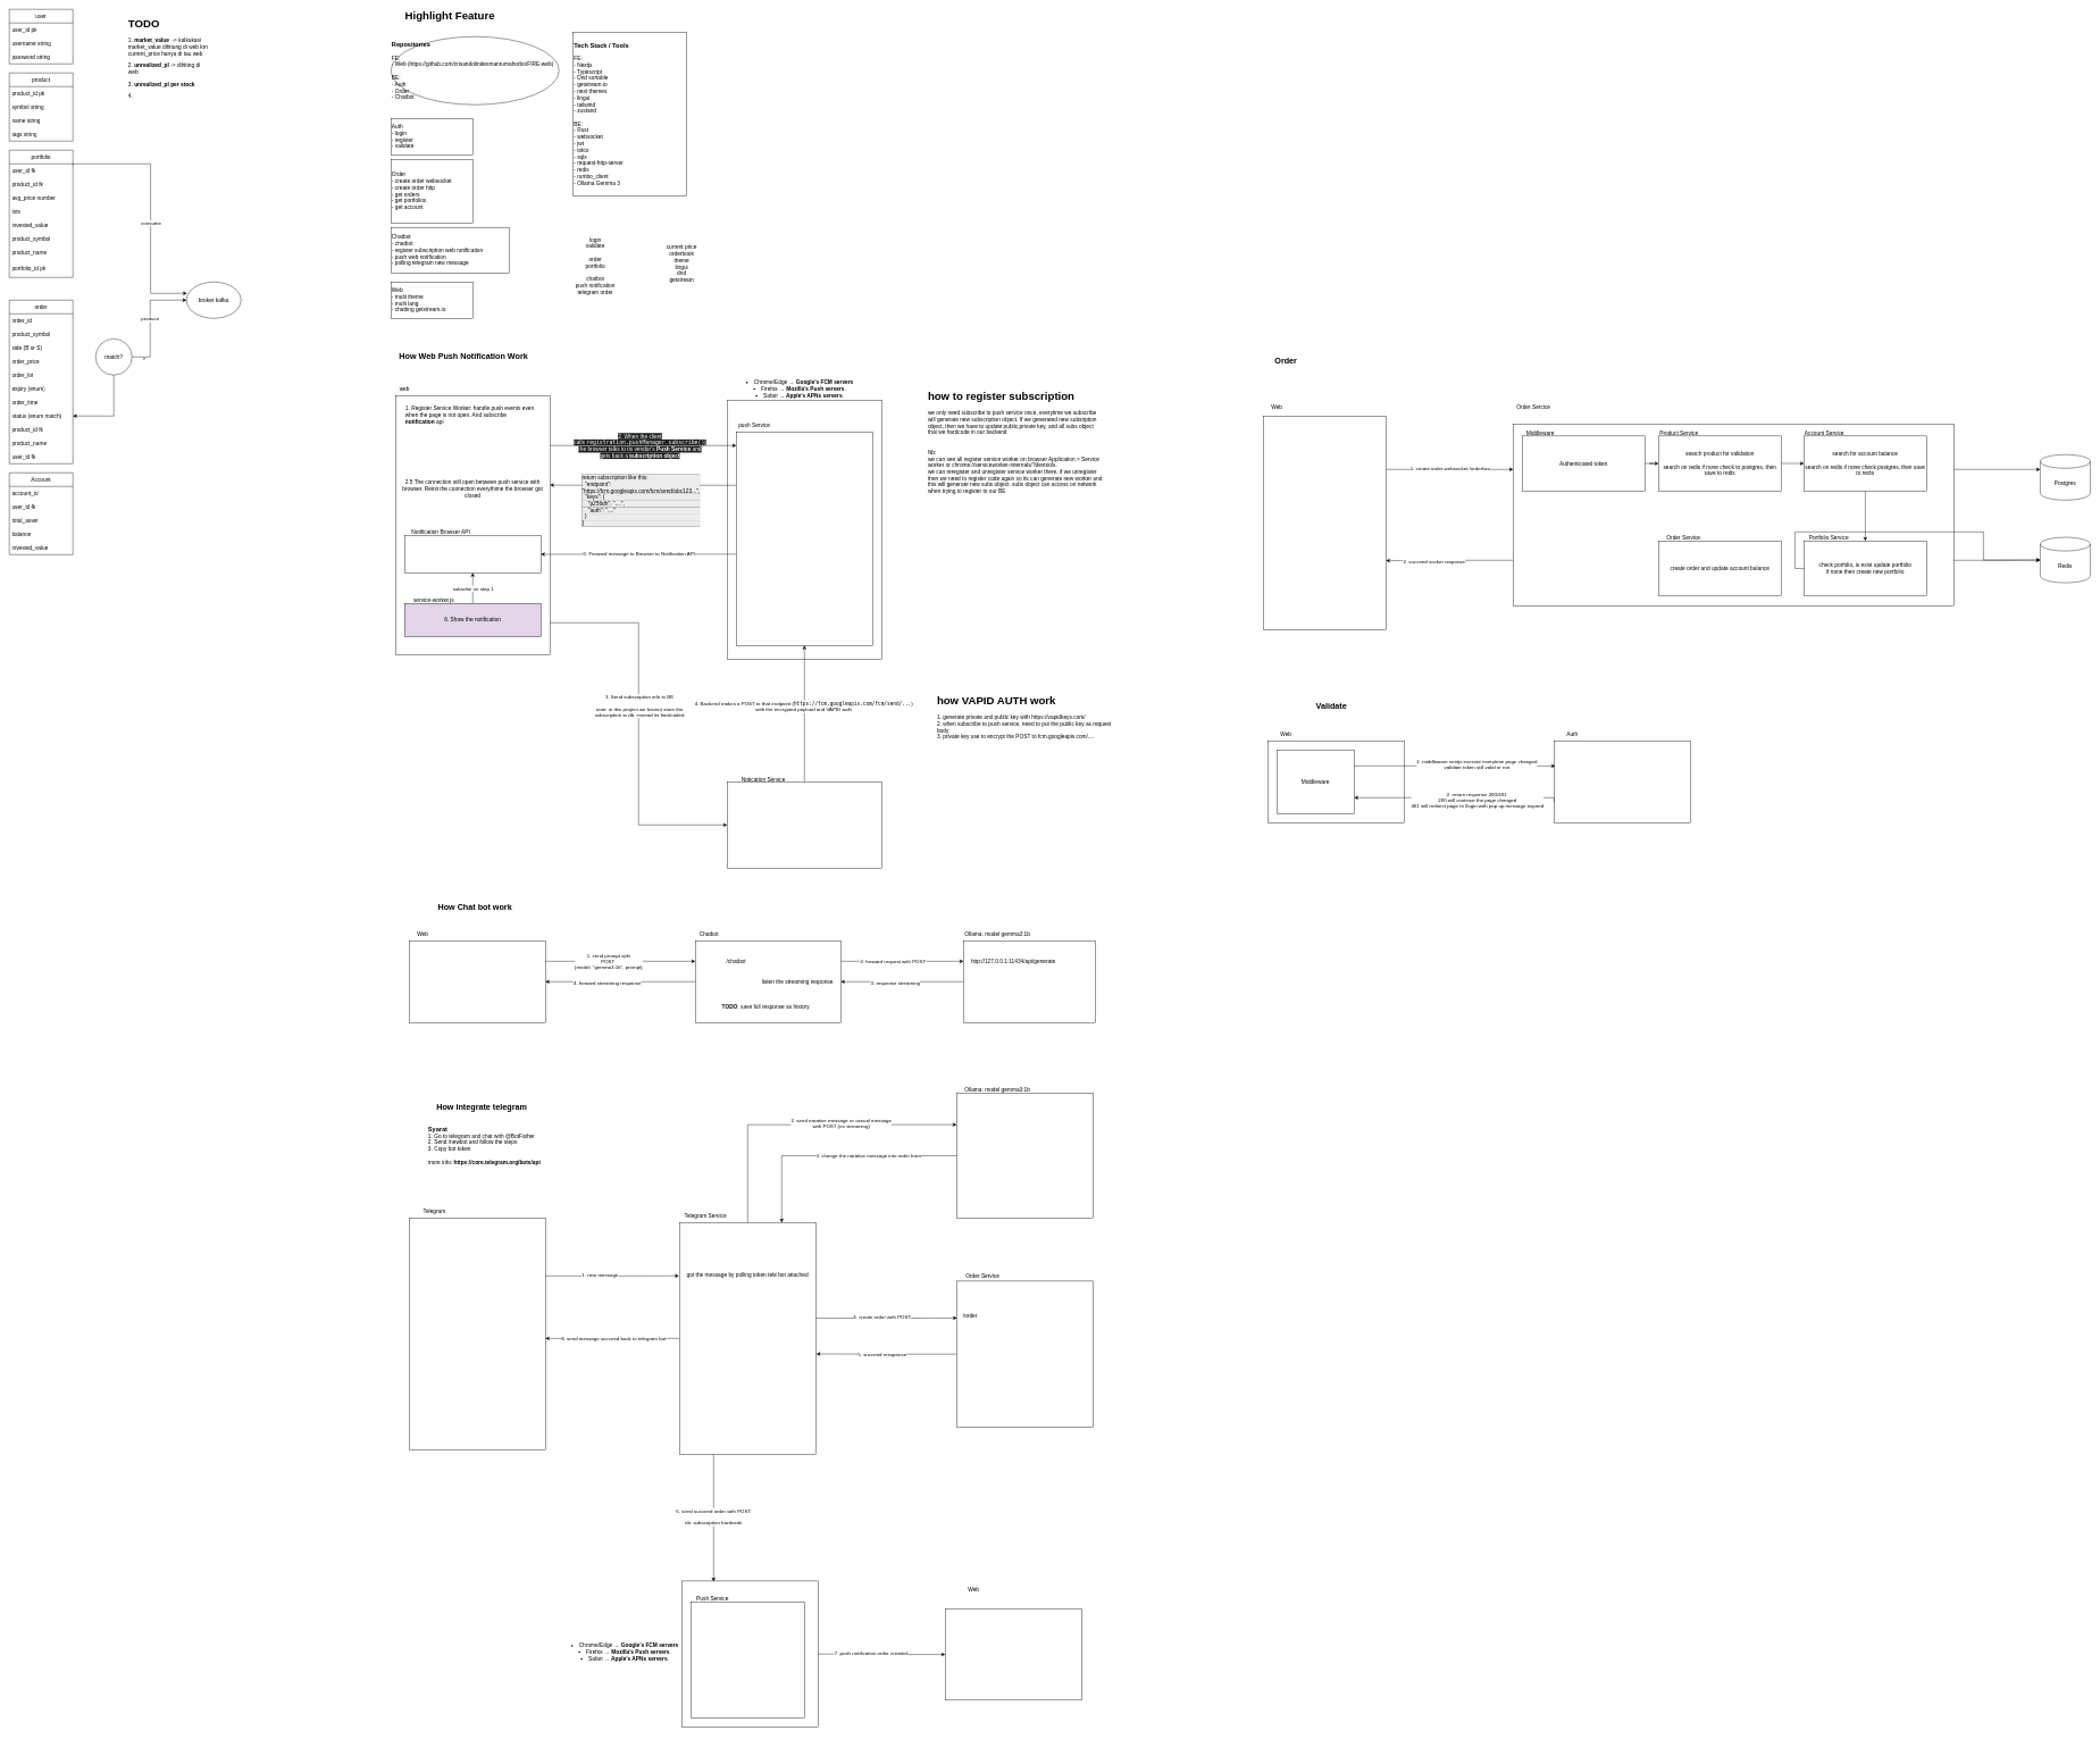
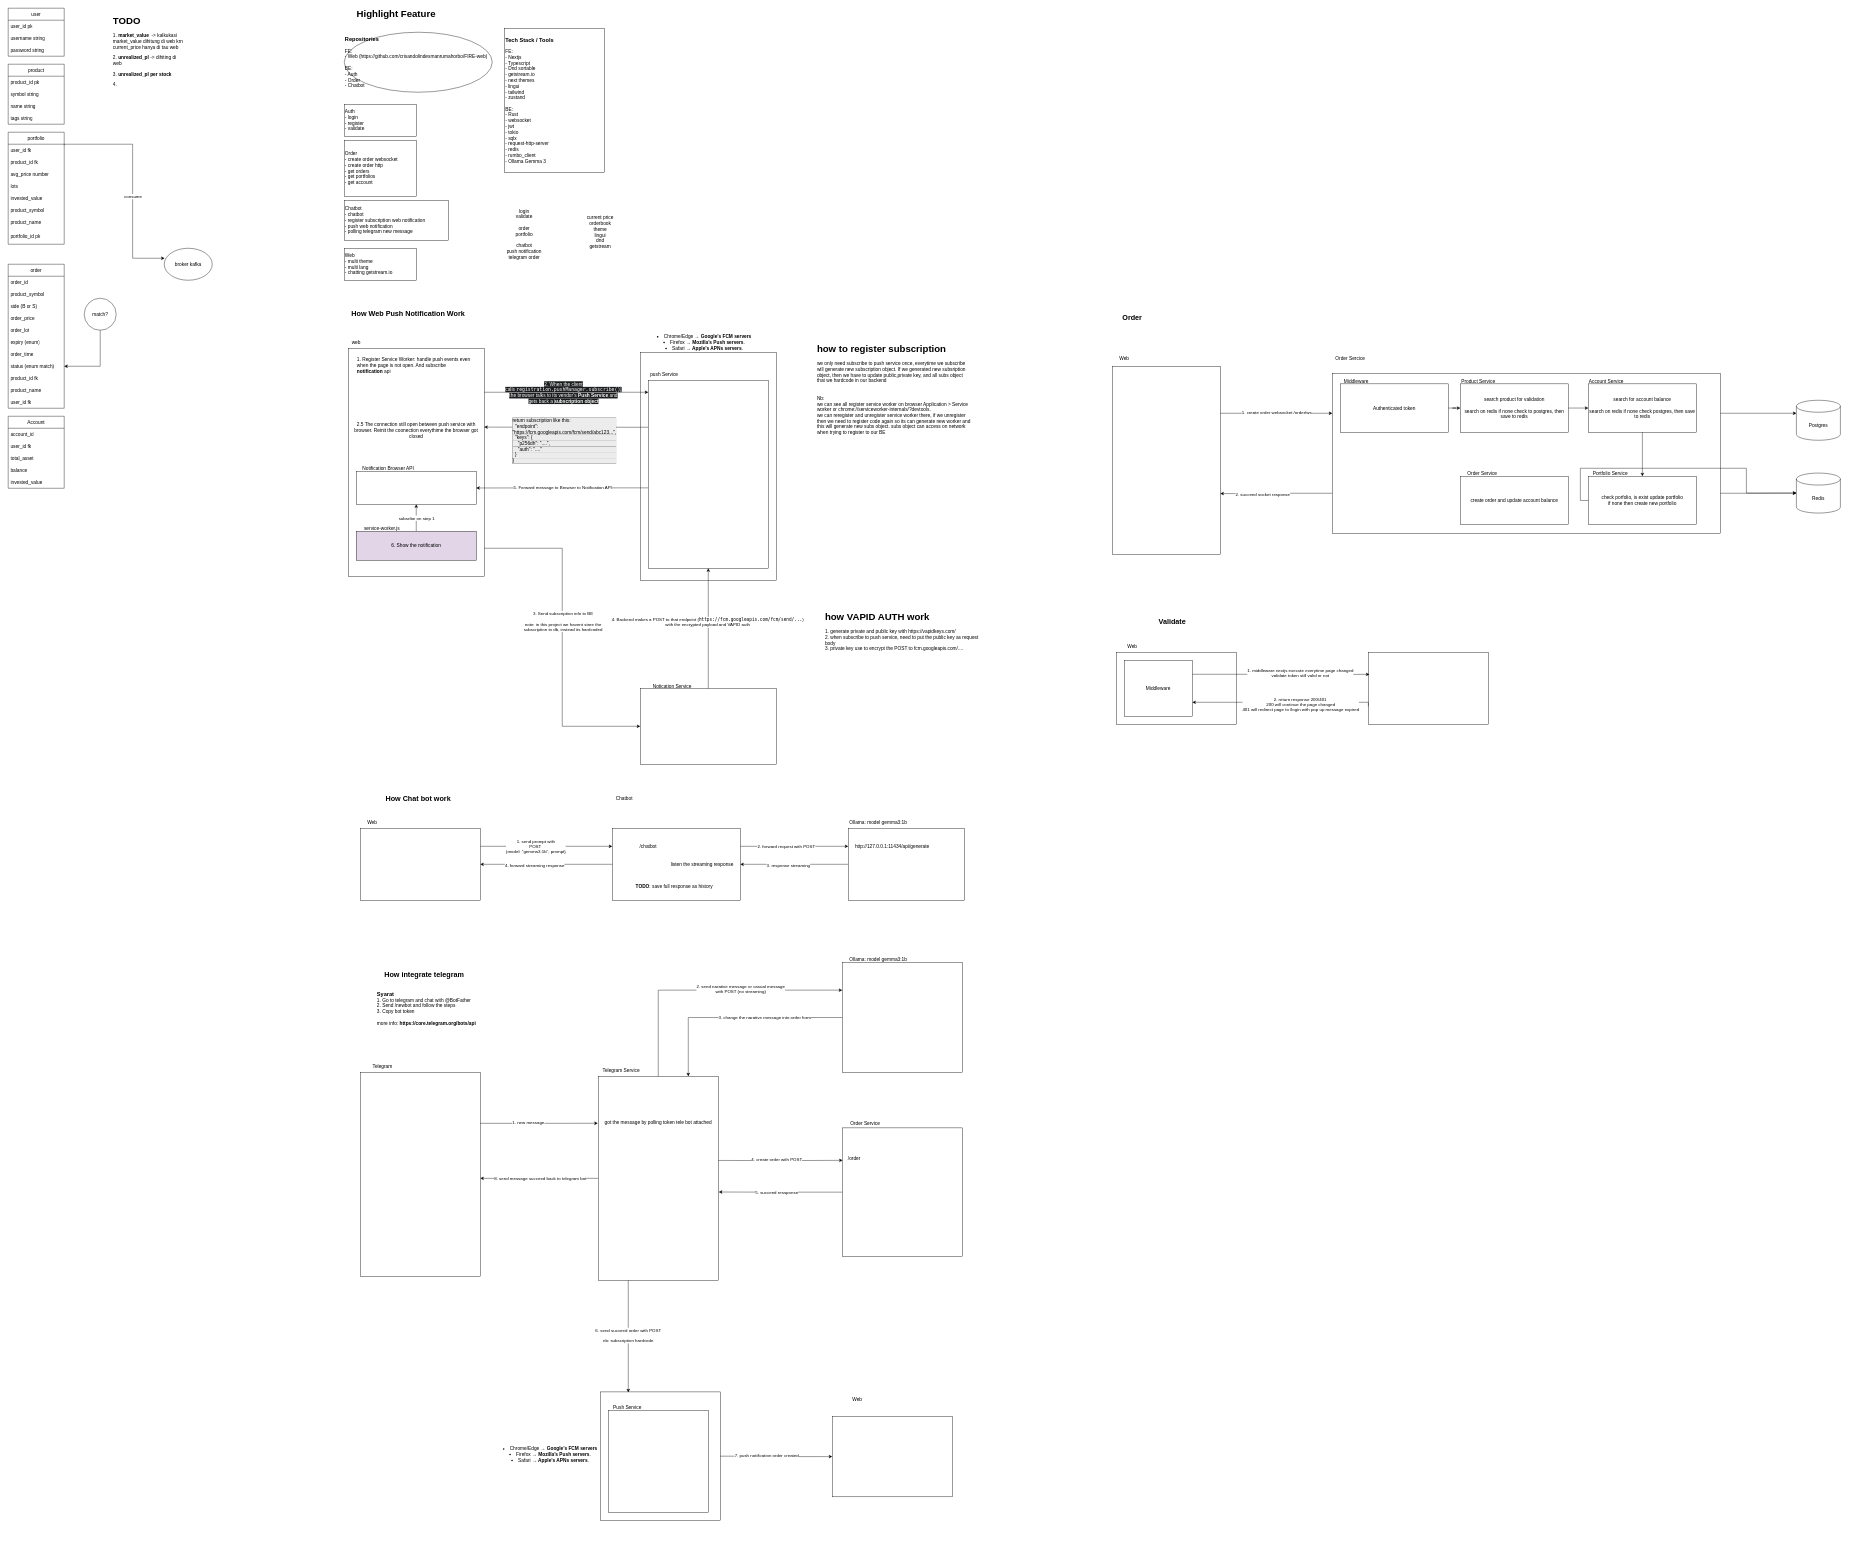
- <mxCell id="31" value="produce" style="edgeStyle=orthogonalEdgeStyle;rounded=0;orthogonalLoop=1;jettySize=auto;html=1;entryX=0;entryY=0.5;entryDx=0;entryDy=0;exitX=1;exitY=0.5;exitDx=0;exitDy=0;" parent="1" source="33" target="28" edge="1"><mxGeometry relative="1" as="geometry"><Array as="points"><mxPoint x="330" y="785" /><mxPoint x="330" y="660" /></Array></mxGeometry></mxCell>
- <mxCell id="32" value="y" style="edgeLabel;html=1;align=center;verticalAlign=middle;resizable=0;points=[];" parent="31" vertex="1" connectable="0"><mxGeometry x="-0.791" y="1" relative="1" as="geometry"><mxPoint as="offset" /></mxGeometry></mxCell>
- <mxCell id="200" value="Auth" style="text;html=1;align=center;verticalAlign=middle;whiteSpace=wrap;rounded=0;" vertex="1" parent="198"><mxGeometry x="10" width="60" height="30" as="geometry" /></mxCell>
- <mxCell id="103" value="Chatbot" style="text;html=1;align=center;verticalAlign=middle;whiteSpace=wrap;rounded=0;" vertex="1" parent="1"><mxGeometry x="1530" y="2040" width="60" height="30" as="geometry" /></mxCell>
+ <mxCell id="103" value="Chatbot" style="text;html=1;align=center;verticalAlign=middle;whiteSpace=wrap;rounded=0;" vertex="1" parent="1"><mxGeometry x="1530" y="1980" width="60" height="30" as="geometry" /></mxCell>
